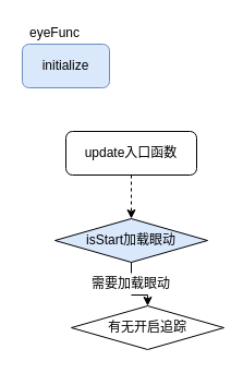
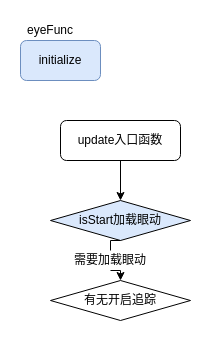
- <mxCell id="4" style="edgeStyle=orthogonalEdgeStyle;rounded=0;orthogonalLoop=1;jettySize=auto;html=1;exitX=0.5;exitY=1;exitDx=0;exitDy=0;entryX=0.5;entryY=0;entryDx=0;entryDy=0;dashed=1;" edge="1" parent="1" source="5" target="7"><mxGeometry relative="1" as="geometry" /></mxCell>
+ <mxCell id="4" style="edgeStyle=orthogonalEdgeStyle;rounded=0;orthogonalLoop=1;jettySize=auto;html=1;exitX=0.5;exitY=1;exitDx=0;exitDy=0;entryX=0.5;entryY=0;entryDx=0;entryDy=0;" edge="1" parent="1" source="5" target="7"><mxGeometry relative="1" as="geometry" /></mxCell>
- <mxCell id="9" value="需要加载眼动" style="text;html=1;strokeColor=none;fillColor=none;align=center;verticalAlign=middle;whiteSpace=wrap;rounded=0;" vertex="1" parent="1"><mxGeometry x="65" y="250" width="110" height="20" as="geometry" /></mxCell>
+ <mxCell id="9" value="需要加载眼动" style="text;html=1;strokeColor=none;fillColor=none;align=center;verticalAlign=middle;whiteSpace=wrap;rounded=0;" vertex="1" parent="1"><mxGeometry x="55" y="250" width="110" height="20" as="geometry" /></mxCell>
- <mxCell id="8" value="有无开启追踪" style="rhombus;whiteSpace=wrap;html=1;" vertex="1" parent="1"><mxGeometry x="65" y="280" width="140" height="40" as="geometry" /></mxCell>
+ <mxCell id="8" value="有无开启追踪" style="rhombus;whiteSpace=wrap;html=1;" vertex="1" parent="1"><mxGeometry x="50" y="280" width="140" height="40" as="geometry" /></mxCell>
